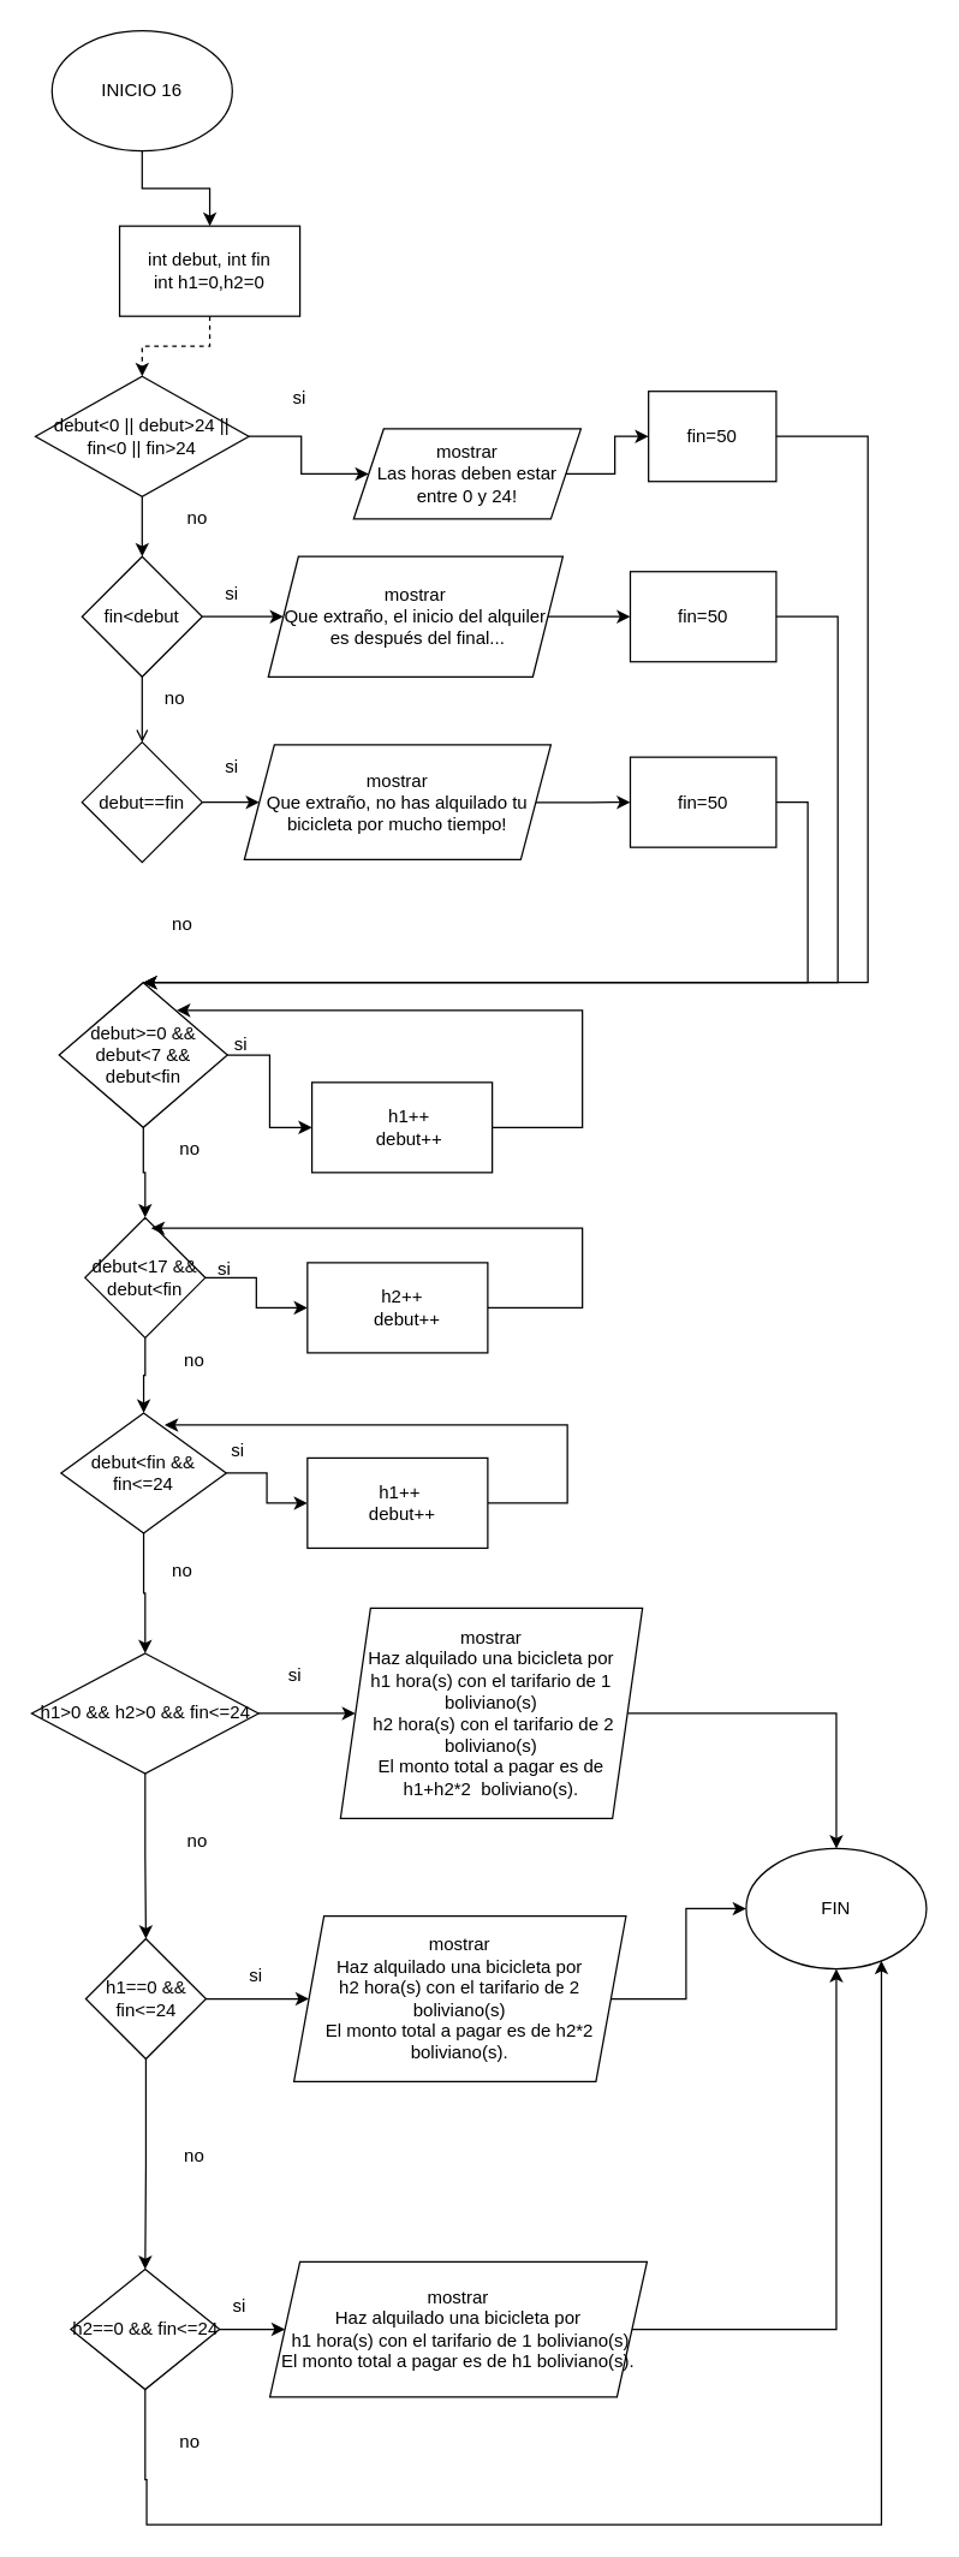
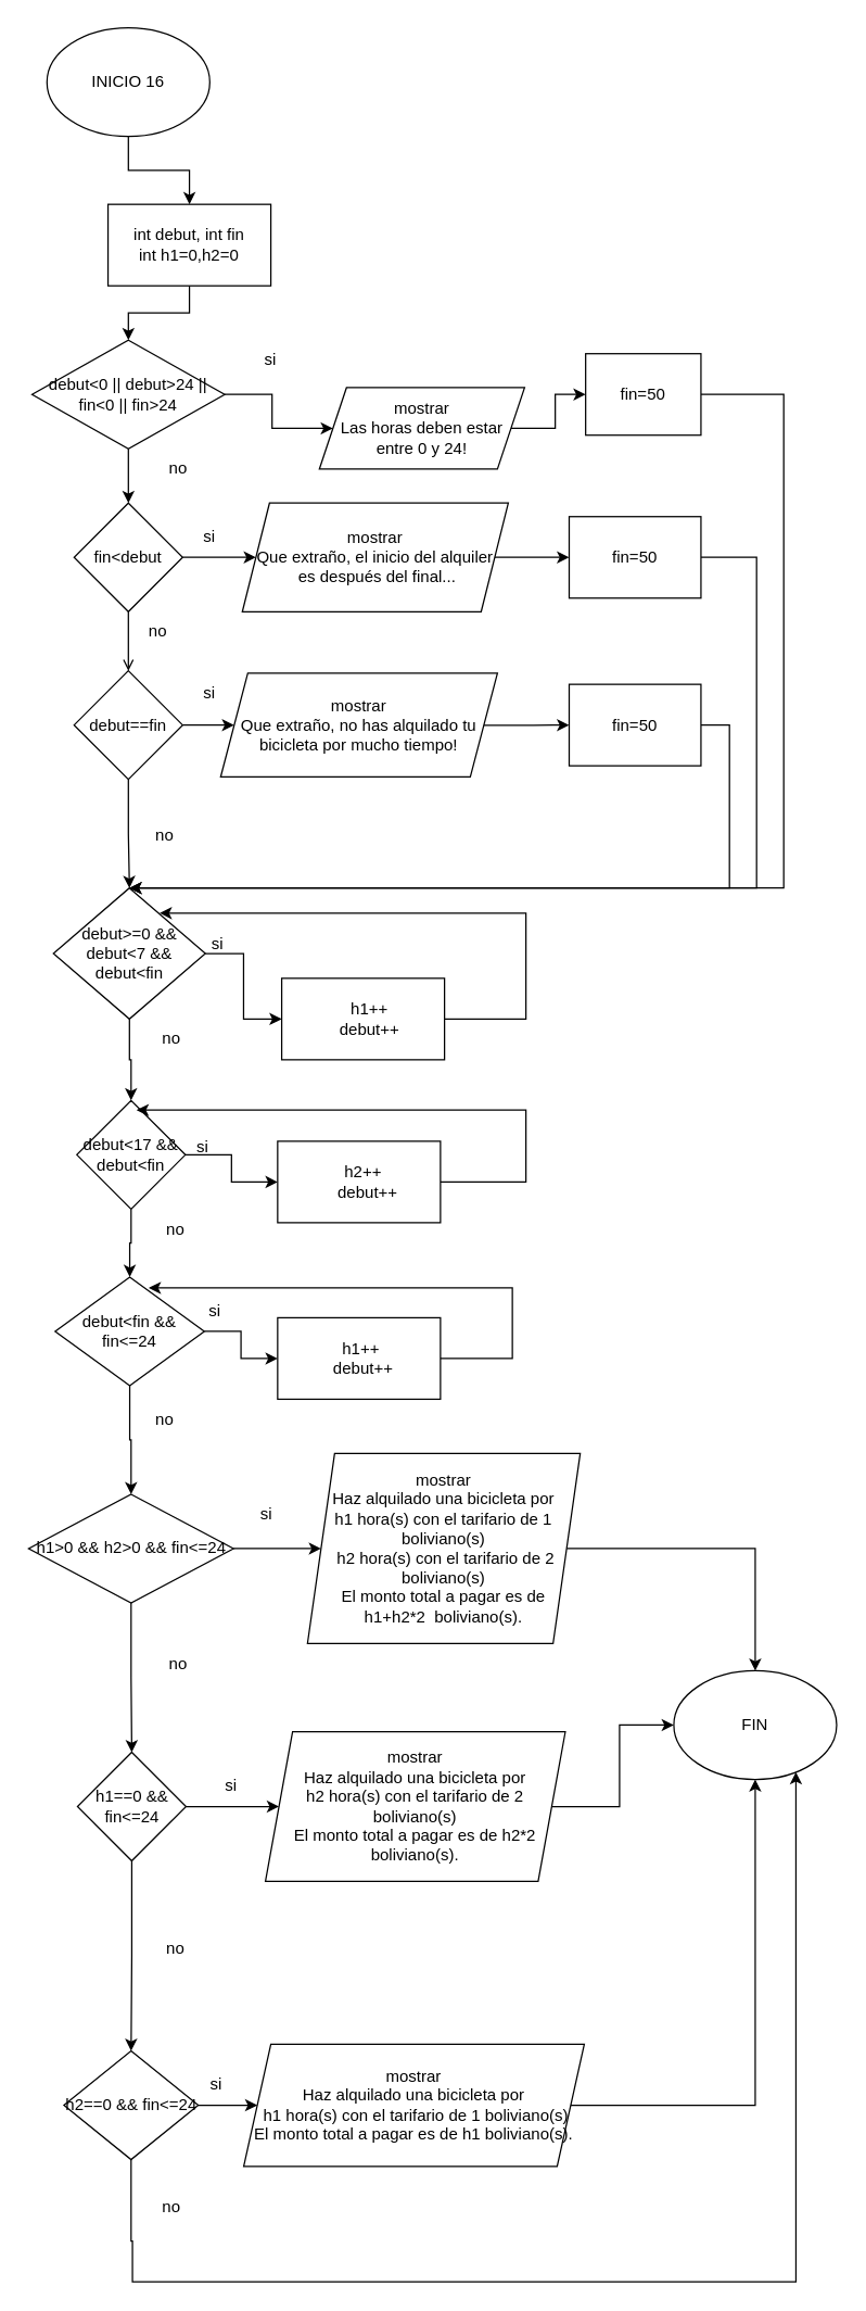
- <mxCell id="4" value="" style="edgeStyle=orthogonalEdgeStyle;rounded=0;orthogonalLoop=1;jettySize=auto;html=1;dashed=1;" edge="1" parent="1" source="5" target="8"><mxGeometry relative="1" as="geometry" /></mxCell>
+ <mxCell id="4" value="" style="edgeStyle=orthogonalEdgeStyle;rounded=0;orthogonalLoop=1;jettySize=auto;html=1;" edge="1" parent="1" source="5" target="8"><mxGeometry relative="1" as="geometry" /></mxCell>
+ <mxCell id="13" value="" style="edgeStyle=orthogonalEdgeStyle;rounded=0;orthogonalLoop=1;jettySize=auto;html=1;" edge="1" parent="1" source="14" target="29"><mxGeometry relative="1" as="geometry" /></mxCell>
